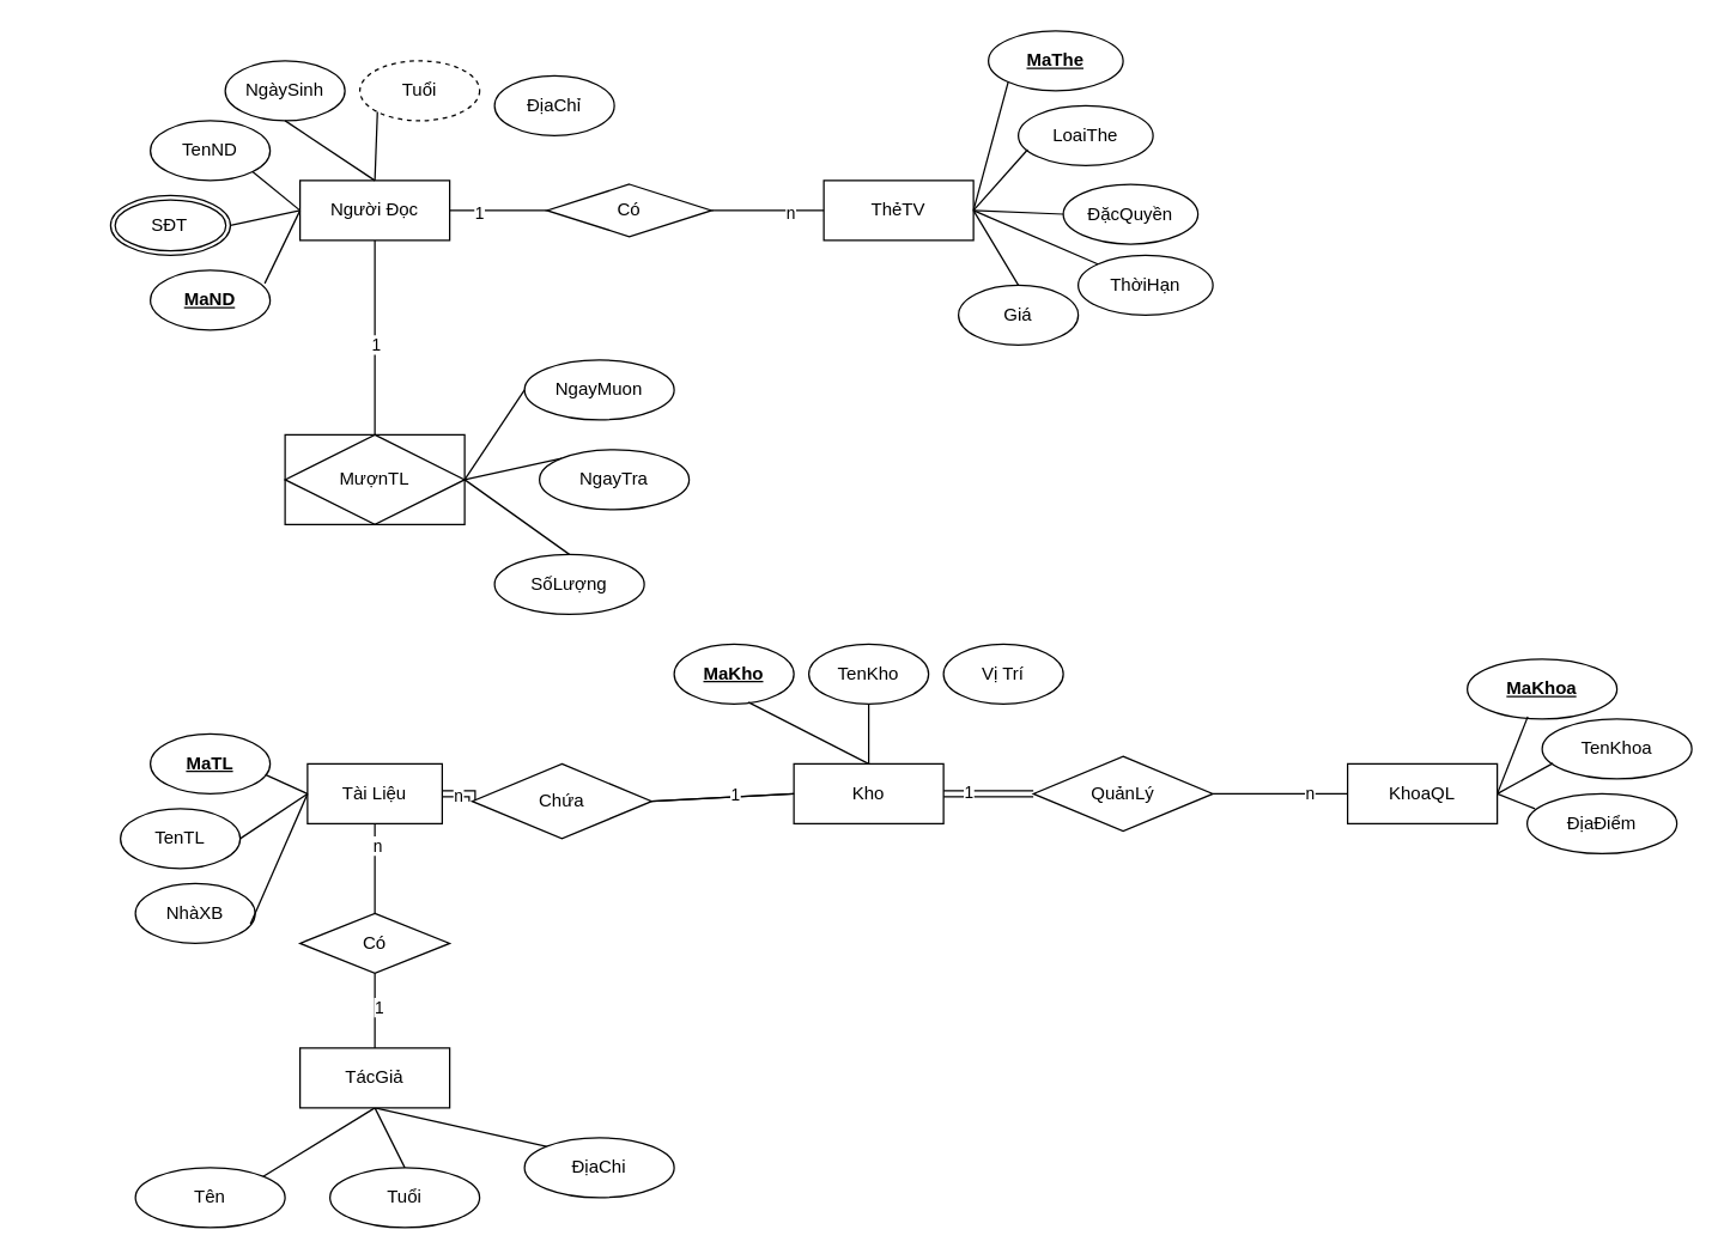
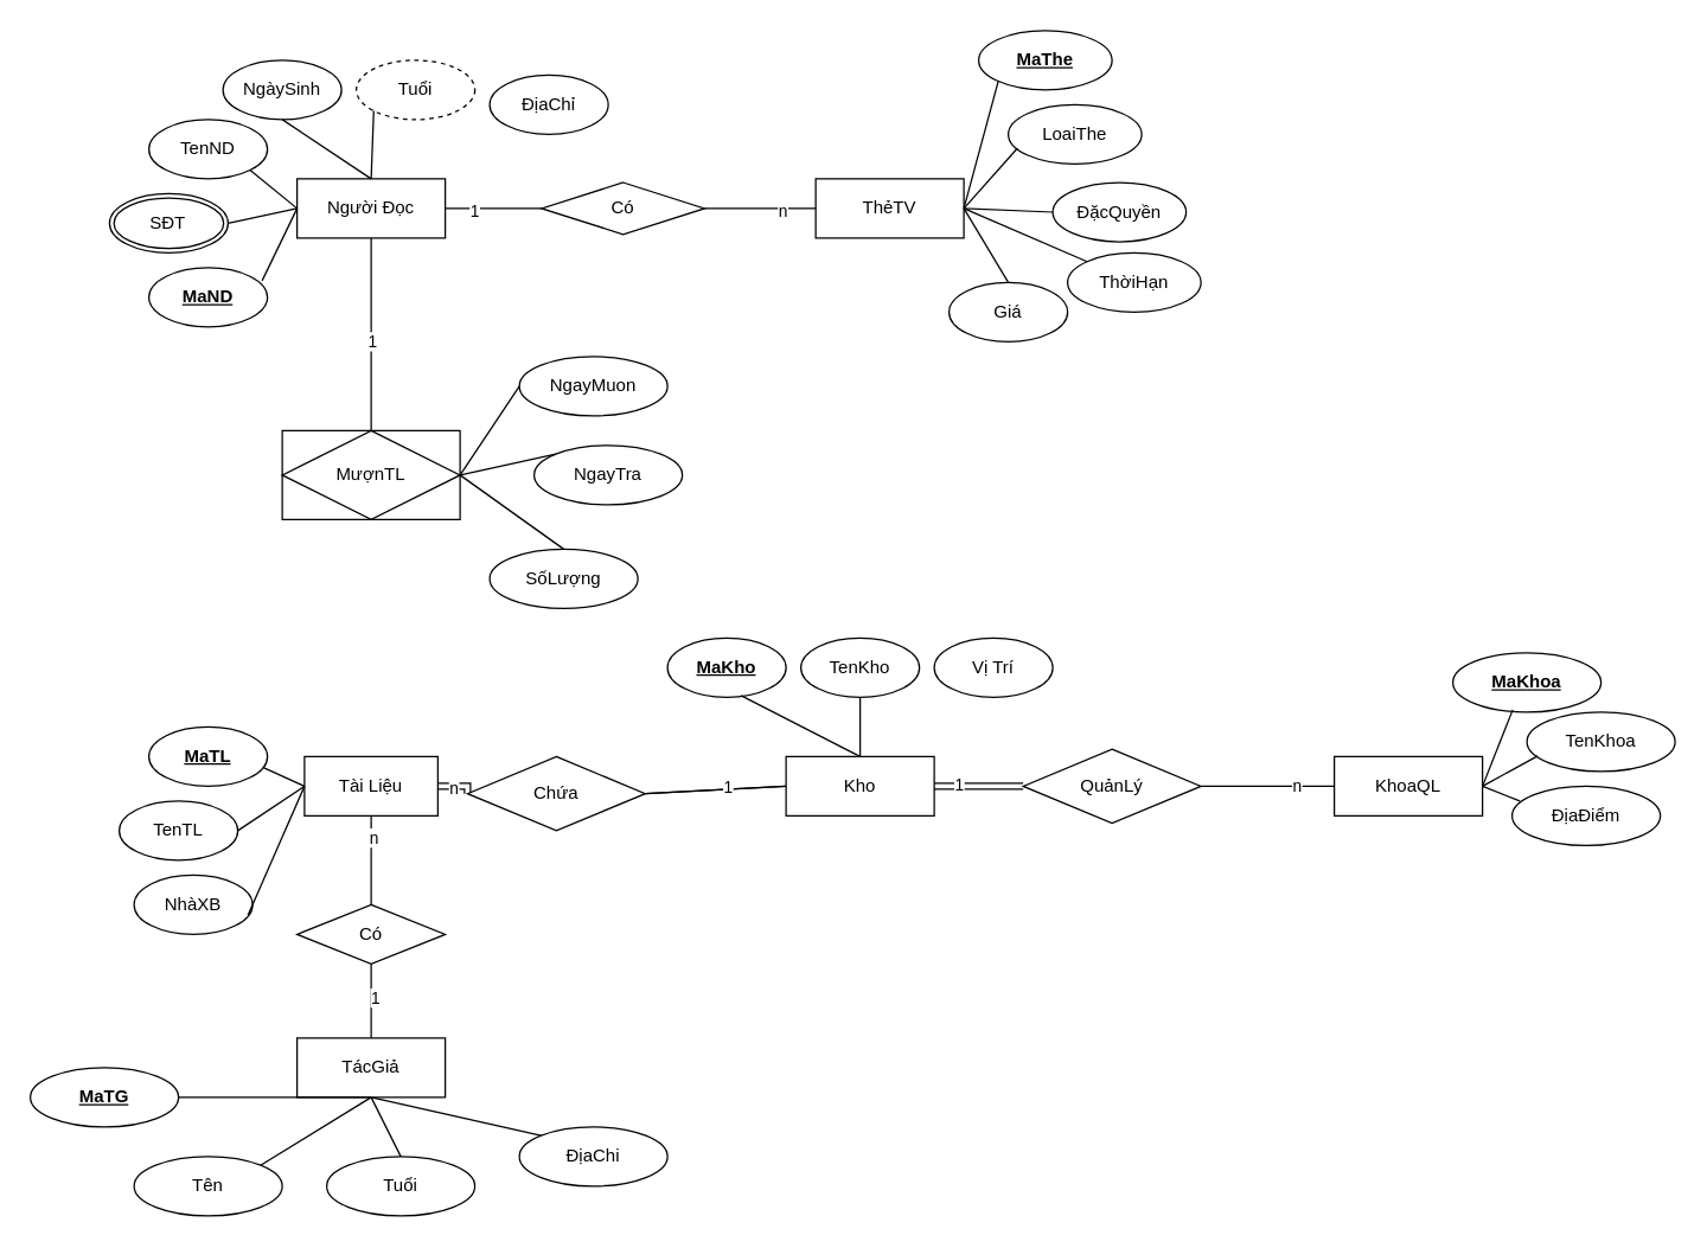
+ <mxCell id="77" value="&lt;b&gt;&lt;u&gt;MaTG&lt;/u&gt;&lt;/b&gt;" style="ellipse;whiteSpace=wrap;html=1;align=center;" parent="1" vertex="1"><mxGeometry x="20" y="720" width="100" height="40" as="geometry" /></mxCell>
+ <mxCell id="78" value="" style="endArrow=none;html=1;rounded=0;exitX=0.5;exitY=1;exitDx=0;exitDy=0;entryX=1;entryY=0.5;entryDx=0;entryDy=0;" parent="1" source="76" target="77" edge="1"><mxGeometry relative="1" as="geometry"><mxPoint x="260" y="740" as="sourcePoint" /><mxPoint x="185" y="796" as="targetPoint" /></mxGeometry></mxCell>
